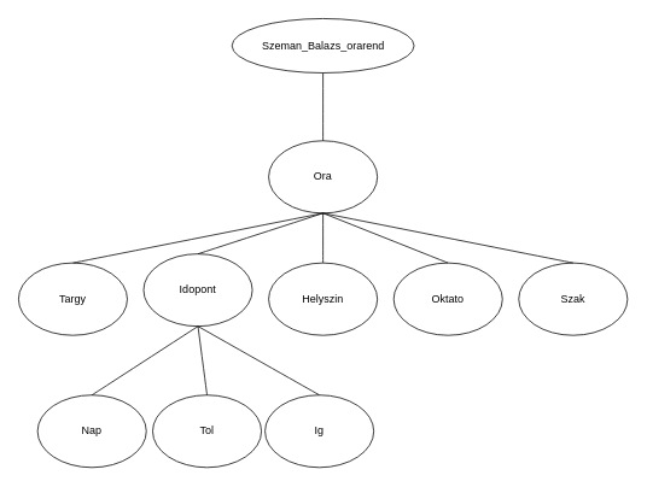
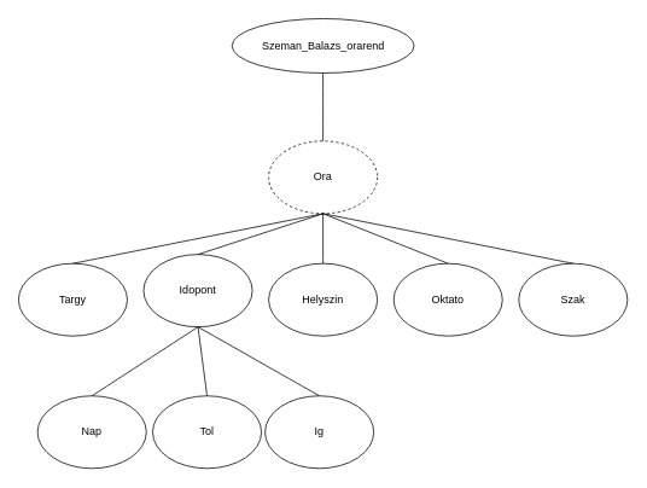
- <mxCell id="3" value="&lt;div&gt;Ora&lt;/div&gt;" style="ellipse;whiteSpace=wrap;html=1;" vertex="1" parent="1"><mxGeometry x="296" y="155" width="120" height="80" as="geometry" /></mxCell>
+ <mxCell id="3" value="&lt;div&gt;Ora&lt;/div&gt;" style="ellipse;whiteSpace=wrap;html=1;dashed=1;" vertex="1" parent="1"><mxGeometry x="296" y="155" width="120" height="80" as="geometry" /></mxCell>
